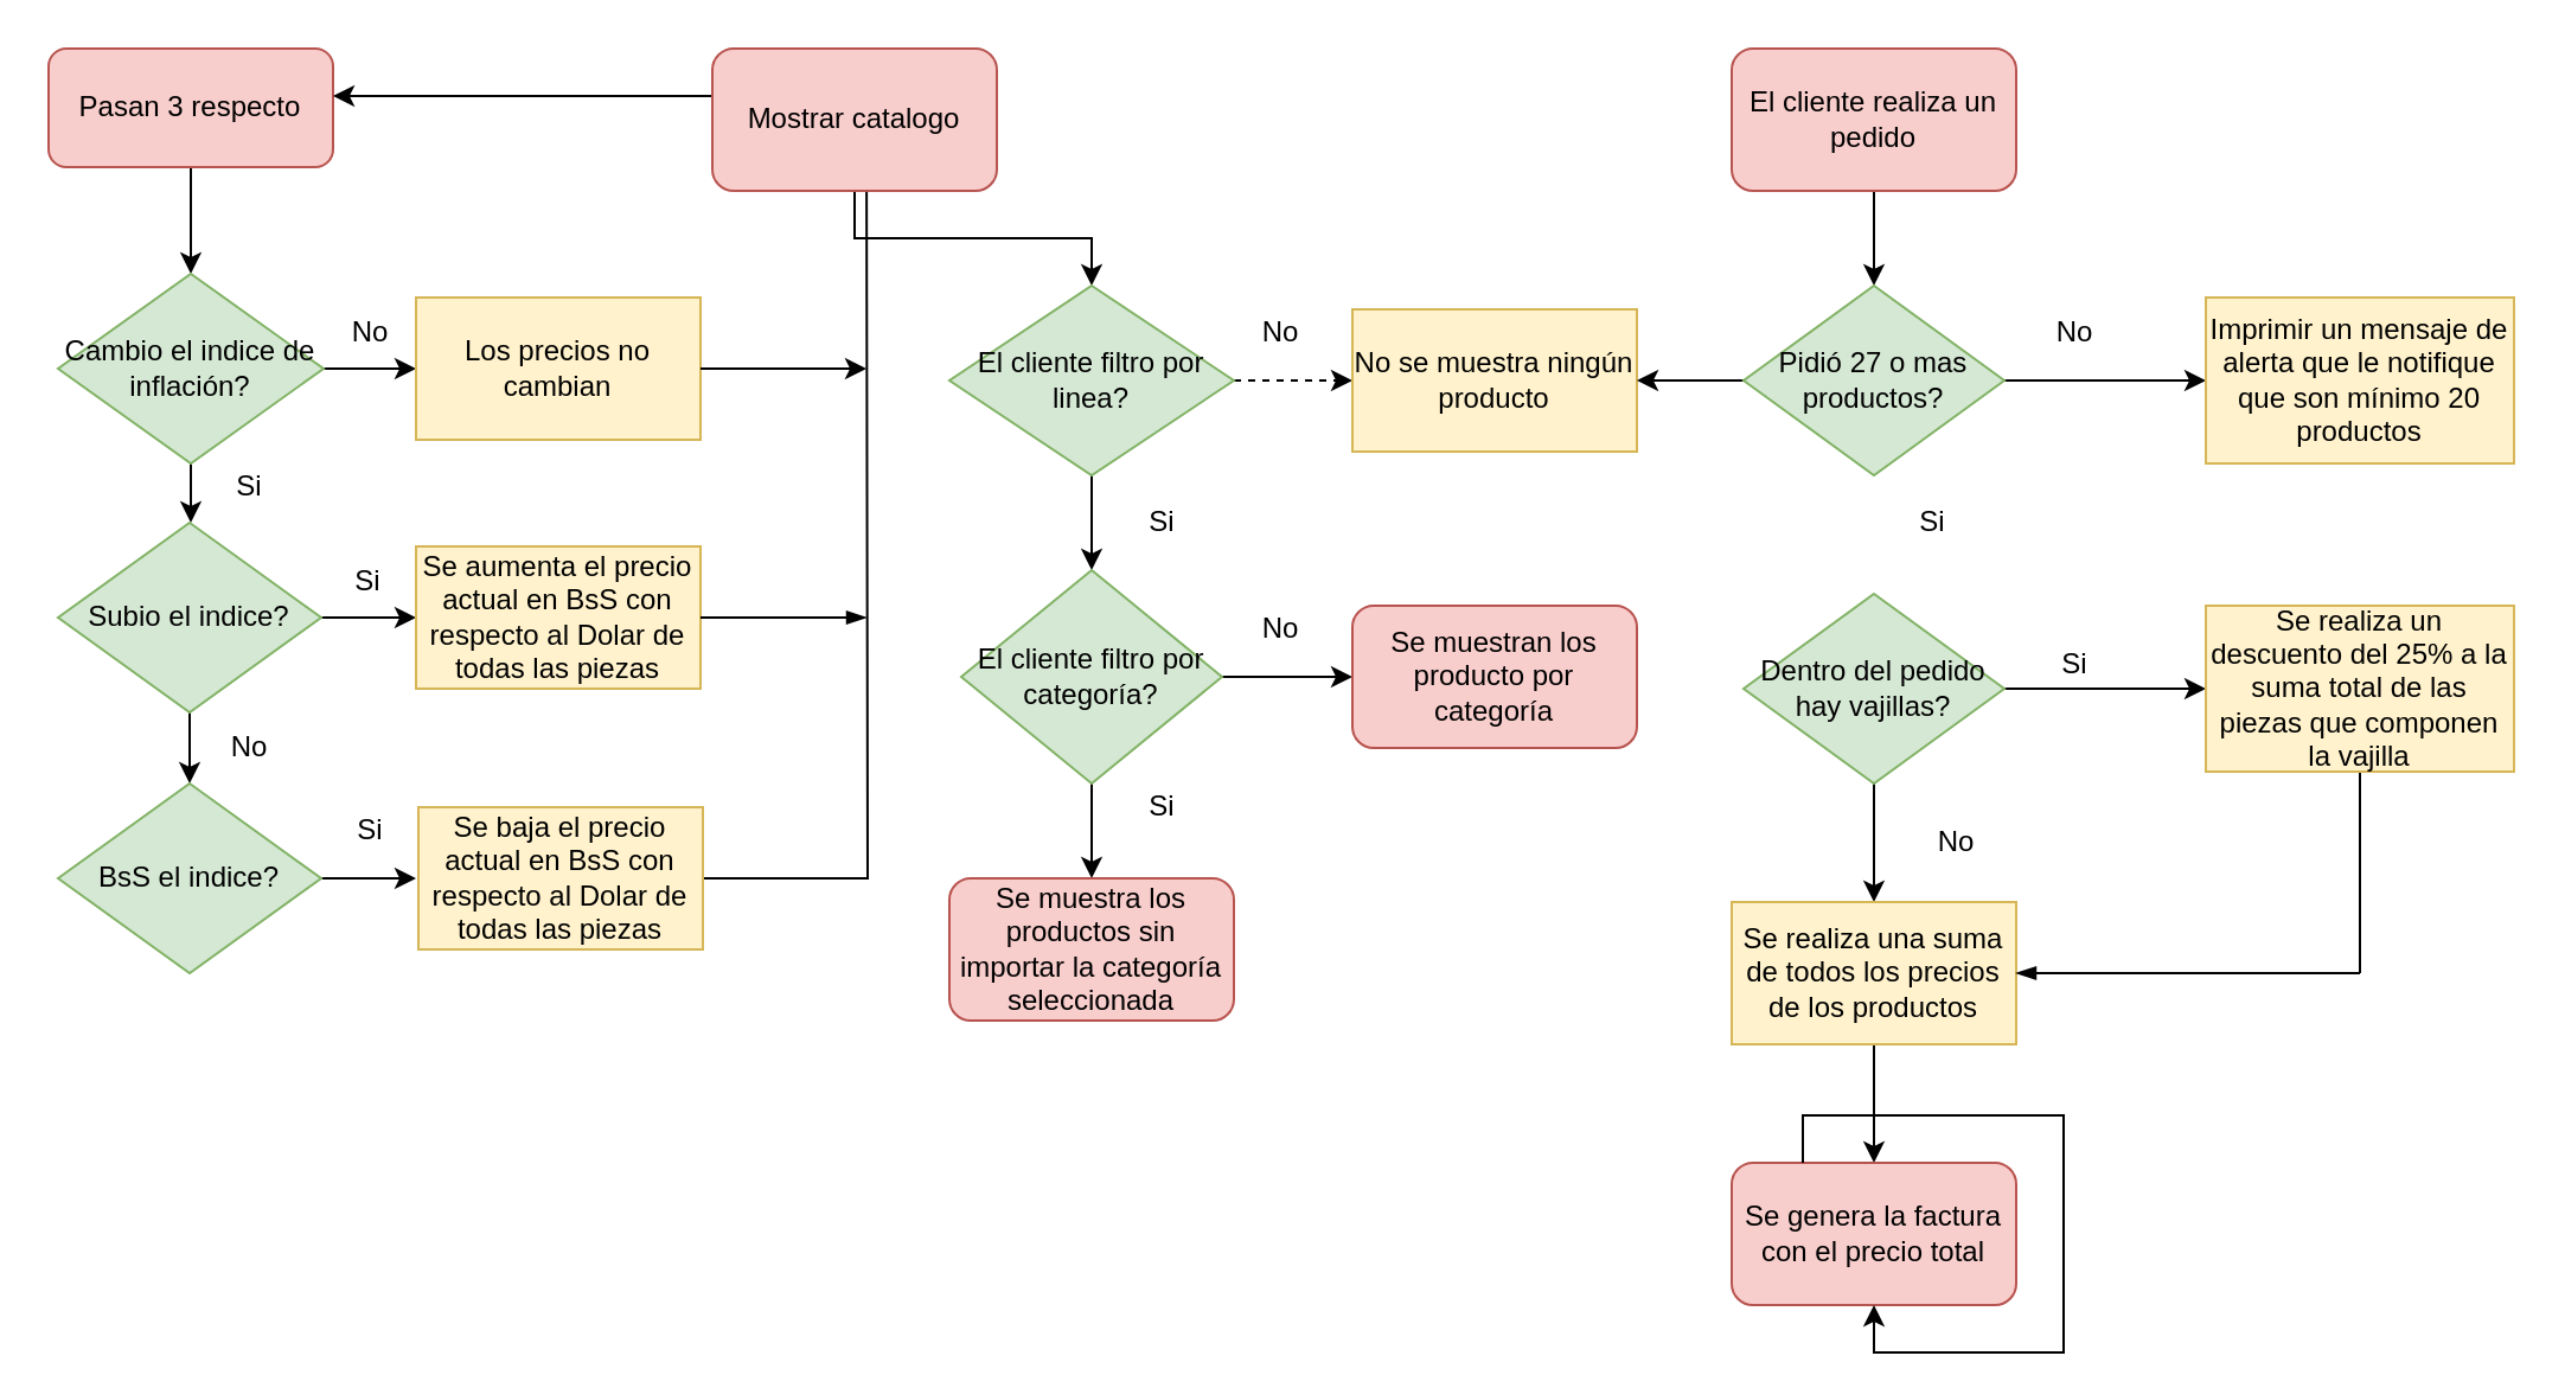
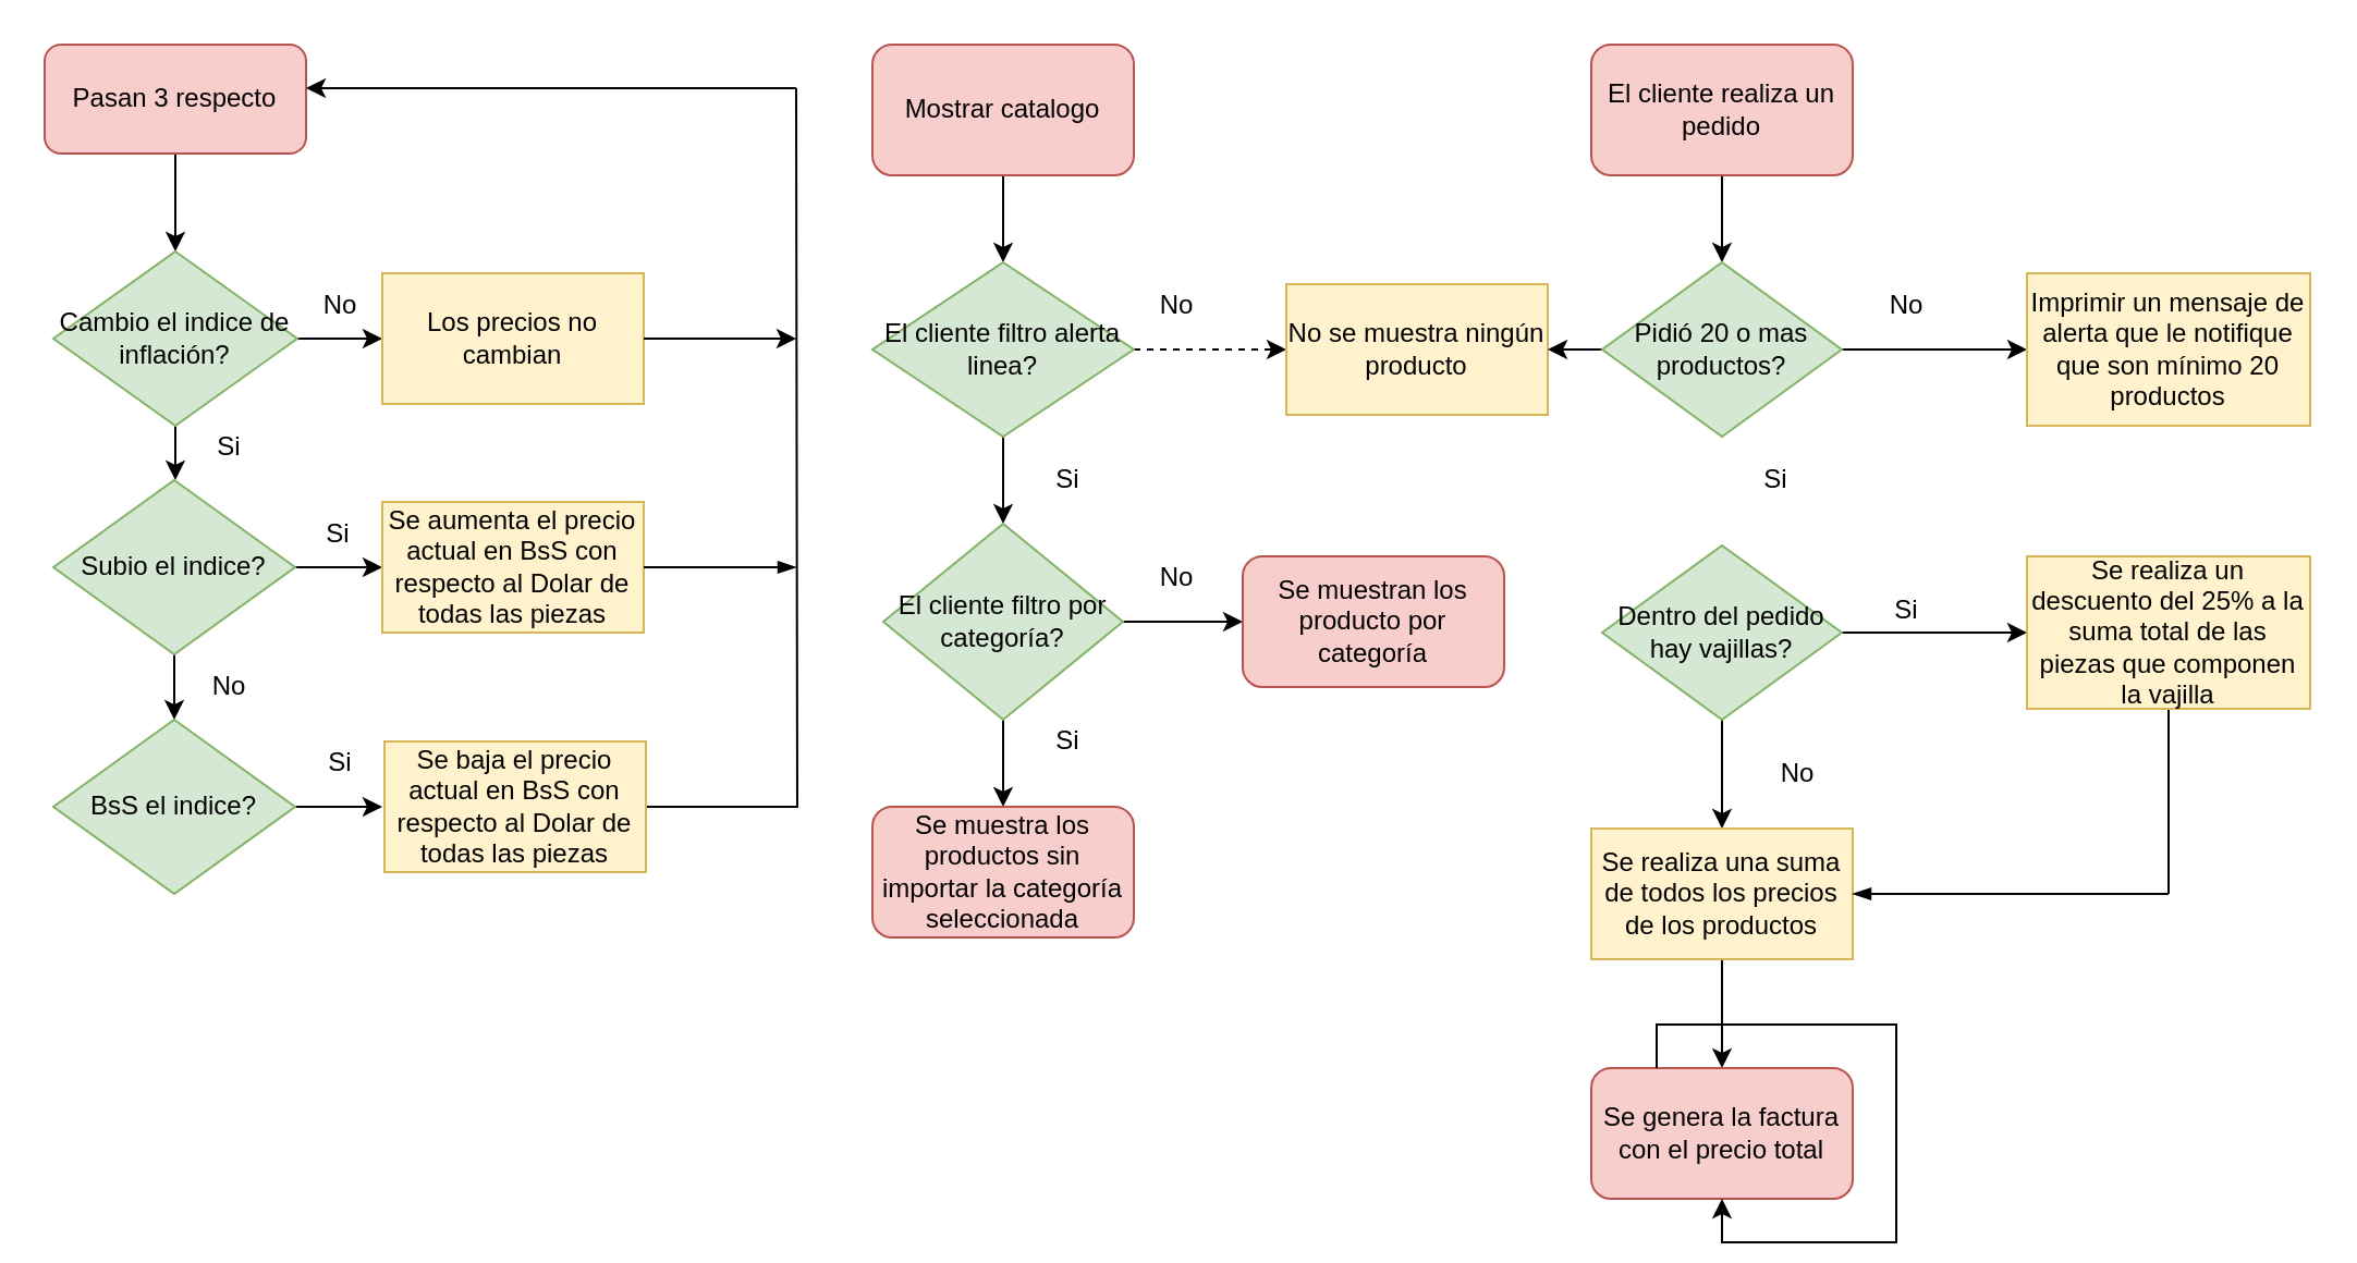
- <mxCell id="25" value="Mostrar catalogo" style="rounded=1;whiteSpace=wrap;html=1;fillColor=#f8cecc;strokeColor=#b85450;" vertex="1" parent="1"><mxGeometry x="300" y="20" width="120" height="60" as="geometry" /></mxCell>
+ <mxCell id="25" value="Mostrar catalogo" style="rounded=1;whiteSpace=wrap;html=1;fillColor=#f8cecc;strokeColor=#b85450;" vertex="1" parent="1"><mxGeometry x="400" width="120" height="60" as="geometry" y="20" /></mxCell>
- <mxCell id="28" value="El cliente filtro por linea?" style="rhombus;whiteSpace=wrap;html=1;fillColor=#d5e8d4;strokeColor=#82b366;" vertex="1" parent="1"><mxGeometry x="400" y="120" width="120" height="80" as="geometry" /></mxCell>
+ <mxCell id="28" value="El cliente filtro alerta linea?" style="rhombus;whiteSpace=wrap;html=1;fillColor=#d5e8d4;strokeColor=#82b366;" vertex="1" parent="1"><mxGeometry x="400" y="120" width="120" height="80" as="geometry" /></mxCell>
- <mxCell id="32" value="No se muestra ningún producto" style="rounded=0;whiteSpace=wrap;html=1;fillColor=#fff2cc;strokeColor=#d6b656;" vertex="1" parent="1"><mxGeometry x="570" y="130" width="120" height="60" as="geometry" /></mxCell>
+ <mxCell id="32" value="No se muestra ningún producto" style="rounded=0;whiteSpace=wrap;html=1;fillColor=#fff2cc;strokeColor=#d6b656;" vertex="1" parent="1"><mxGeometry x="590" y="130" width="120" height="60" as="geometry" /></mxCell>
- <mxCell id="43" value="Pidió 27 o mas productos?" style="rhombus;whiteSpace=wrap;html=1;fillColor=#d5e8d4;strokeColor=#82b366;" vertex="1" parent="1"><mxGeometry x="735" y="120" width="110" height="80" as="geometry" /></mxCell>
+ <mxCell id="43" value="Pidió 20 o mas productos?" style="rhombus;whiteSpace=wrap;html=1;fillColor=#d5e8d4;strokeColor=#82b366;" vertex="1" parent="1"><mxGeometry x="735" y="120" width="110" height="80" as="geometry" /></mxCell>
